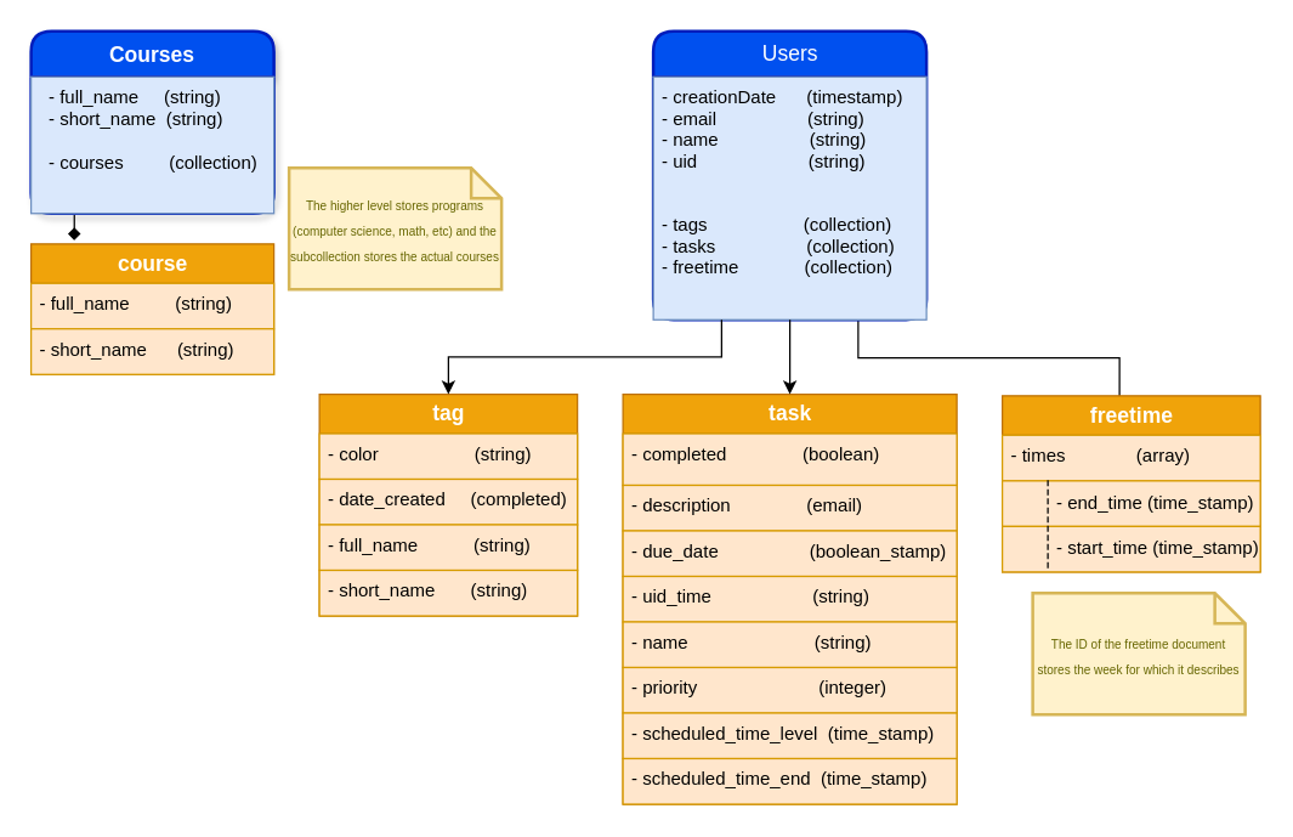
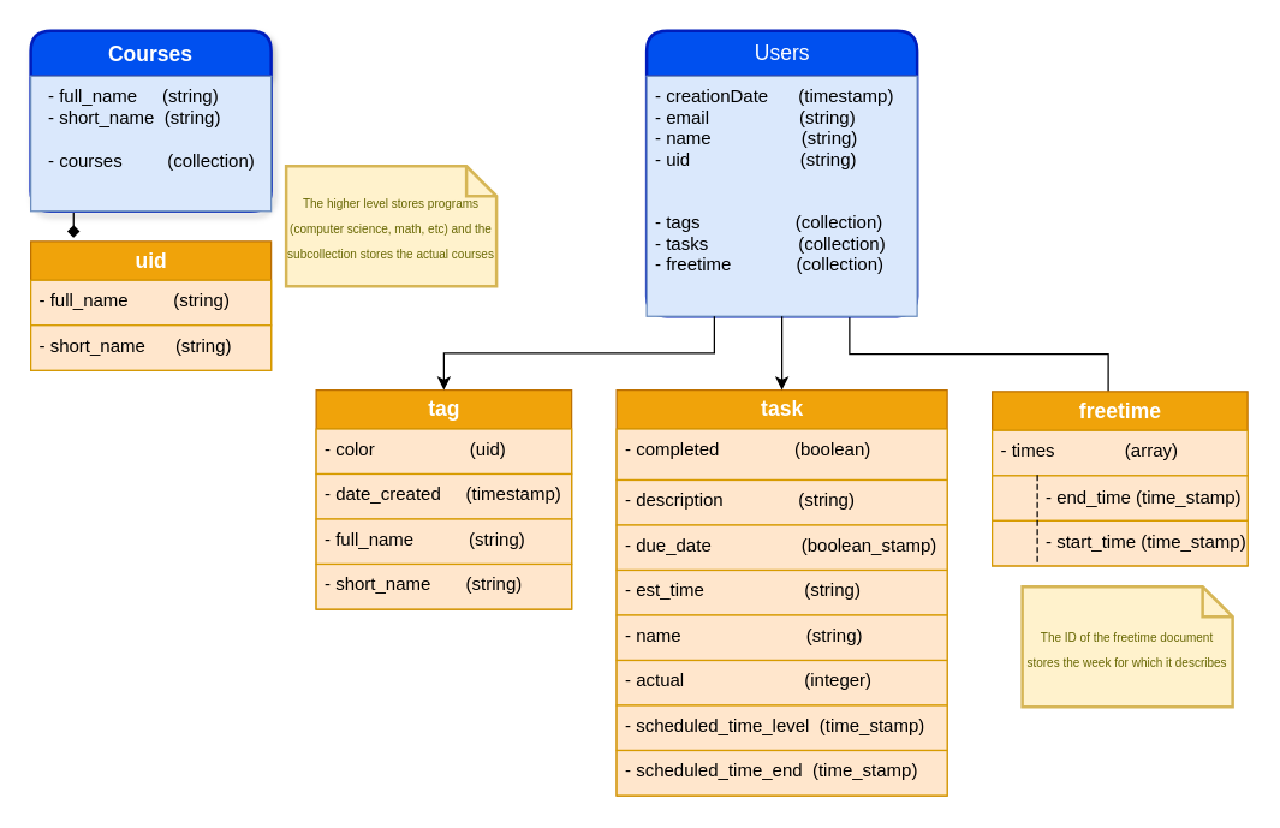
- <mxCell id="5" value="course" style="swimlane;fontStyle=1;childLayout=stackLayout;horizontal=1;startSize=26;horizontalStack=0;resizeParent=1;resizeParentMax=0;resizeLast=0;collapsible=1;marginBottom=0;align=center;fontSize=14;rounded=0;shadow=0;glass=0;sketch=0;html=1;fillColor=#f0a30a;strokeColor=#BD7000;fontColor=#ffffff;" parent="1" vertex="1"><mxGeometry x="20" y="160" width="160" height="86" as="geometry" /></mxCell>
+ <mxCell id="5" value="uid" style="swimlane;fontStyle=1;childLayout=stackLayout;horizontal=1;startSize=26;horizontalStack=0;resizeParent=1;resizeParentMax=0;resizeLast=0;collapsible=1;marginBottom=0;align=center;fontSize=14;rounded=0;shadow=0;glass=0;sketch=0;html=1;fillColor=#f0a30a;strokeColor=#BD7000;fontColor=#ffffff;" parent="1" vertex="1"><mxGeometry x="20" y="160" width="160" height="86" as="geometry" /></mxCell>
- <mxCell id="12" value="- color                   (string)" style="text;strokeColor=#d79b00;fillColor=#ffe6cc;spacingLeft=4;spacingRight=4;overflow=hidden;rotatable=0;points=[[0,0.5],[1,0.5]];portConstraint=eastwest;fontSize=12;" parent="11" vertex="1"><mxGeometry y="26" width="170" height="30" as="geometry" /></mxCell>
+ <mxCell id="12" value="- color                   (uid)" style="text;strokeColor=#d79b00;fillColor=#ffe6cc;spacingLeft=4;spacingRight=4;overflow=hidden;rotatable=0;points=[[0,0.5],[1,0.5]];portConstraint=eastwest;fontSize=12;" parent="11" vertex="1"><mxGeometry y="26" width="170" height="30" as="geometry" /></mxCell>
- <mxCell id="13" value="- date_created     (completed)" style="text;strokeColor=#d79b00;fillColor=#ffe6cc;spacingLeft=4;spacingRight=4;overflow=hidden;rotatable=0;points=[[0,0.5],[1,0.5]];portConstraint=eastwest;fontSize=12;" parent="11" vertex="1"><mxGeometry y="56" width="170" height="30" as="geometry" /></mxCell>
+ <mxCell id="13" value="- date_created     (timestamp)" style="text;strokeColor=#d79b00;fillColor=#ffe6cc;spacingLeft=4;spacingRight=4;overflow=hidden;rotatable=0;points=[[0,0.5],[1,0.5]];portConstraint=eastwest;fontSize=12;" parent="11" vertex="1"><mxGeometry y="56" width="170" height="30" as="geometry" /></mxCell>
- <mxCell id="18" value="- description               (email)" style="text;strokeColor=#d79b00;fillColor=#ffe6cc;spacingLeft=4;spacingRight=4;overflow=hidden;rotatable=0;points=[[0,0.5],[1,0.5]];portConstraint=eastwest;fontSize=12;" parent="16" vertex="1"><mxGeometry y="60" width="220" height="30" as="geometry" /></mxCell>
+ <mxCell id="18" value="- description               (string)" style="text;strokeColor=#d79b00;fillColor=#ffe6cc;spacingLeft=4;spacingRight=4;overflow=hidden;rotatable=0;points=[[0,0.5],[1,0.5]];portConstraint=eastwest;fontSize=12;" parent="16" vertex="1"><mxGeometry y="60" width="220" height="30" as="geometry" /></mxCell>
- <mxCell id="20" value="- uid_time&amp;nbsp; &amp;nbsp; &amp;nbsp; &amp;nbsp; &amp;nbsp; &amp;nbsp; &amp;nbsp; &amp;nbsp; &amp;nbsp; &amp;nbsp; (string)" style="text;strokeColor=#d79b00;fillColor=#ffe6cc;spacingLeft=4;spacingRight=4;overflow=hidden;rotatable=0;points=[[0,0.5],[1,0.5]];portConstraint=eastwest;fontSize=12;rounded=0;shadow=0;glass=0;sketch=0;html=1;" parent="16" vertex="1"><mxGeometry y="120" width="220" height="30" as="geometry" /></mxCell>
+ <mxCell id="20" value="- est_time&amp;nbsp; &amp;nbsp; &amp;nbsp; &amp;nbsp; &amp;nbsp; &amp;nbsp; &amp;nbsp; &amp;nbsp; &amp;nbsp; &amp;nbsp; (string)" style="text;strokeColor=#d79b00;fillColor=#ffe6cc;spacingLeft=4;spacingRight=4;overflow=hidden;rotatable=0;points=[[0,0.5],[1,0.5]];portConstraint=eastwest;fontSize=12;rounded=0;shadow=0;glass=0;sketch=0;html=1;" parent="16" vertex="1"><mxGeometry y="120" width="220" height="30" as="geometry" /></mxCell>
- <mxCell id="22" value="- priority&amp;nbsp; &amp;nbsp; &amp;nbsp; &amp;nbsp; &amp;nbsp; &amp;nbsp; &amp;nbsp; &amp;nbsp; &amp;nbsp; &amp;nbsp; &amp;nbsp; &amp;nbsp; (integer)" style="text;strokeColor=#d79b00;fillColor=#ffe6cc;spacingLeft=4;spacingRight=4;overflow=hidden;rotatable=0;points=[[0,0.5],[1,0.5]];portConstraint=eastwest;fontSize=12;rounded=0;shadow=0;glass=0;sketch=0;html=1;" parent="16" vertex="1"><mxGeometry y="180" width="220" height="30" as="geometry" /></mxCell>
+ <mxCell id="22" value="- actual&amp;nbsp; &amp;nbsp; &amp;nbsp; &amp;nbsp; &amp;nbsp; &amp;nbsp; &amp;nbsp; &amp;nbsp; &amp;nbsp; &amp;nbsp; &amp;nbsp; &amp;nbsp; (integer)" style="text;strokeColor=#d79b00;fillColor=#ffe6cc;spacingLeft=4;spacingRight=4;overflow=hidden;rotatable=0;points=[[0,0.5],[1,0.5]];portConstraint=eastwest;fontSize=12;rounded=0;shadow=0;glass=0;sketch=0;html=1;" parent="16" vertex="1"><mxGeometry y="180" width="220" height="30" as="geometry" /></mxCell>
